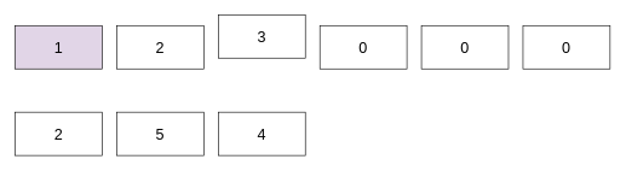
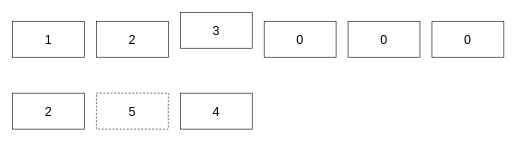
- <mxCell id="2" value="1" style="rounded=0;whiteSpace=wrap;html=1;fontSize=21;fillColor=#e1d5e7;" vertex="1" parent="1"><mxGeometry x="20" y="35" width="120" height="60" as="geometry" /></mxCell>
+ <mxCell id="2" value="1" style="rounded=0;whiteSpace=wrap;html=1;fontSize=21;" vertex="1" parent="1"><mxGeometry x="20" y="35" width="120" height="60" as="geometry" /></mxCell>
- <mxCell id="9" value="5" style="rounded=0;whiteSpace=wrap;html=1;fontSize=21;" vertex="1" parent="1"><mxGeometry x="160" y="155" width="120" height="60" as="geometry" /></mxCell>
+ <mxCell id="9" value="5" style="rounded=0;whiteSpace=wrap;html=1;fontSize=21;dashed=1;" vertex="1" parent="1"><mxGeometry x="160" y="155" width="120" height="60" as="geometry" /></mxCell>
